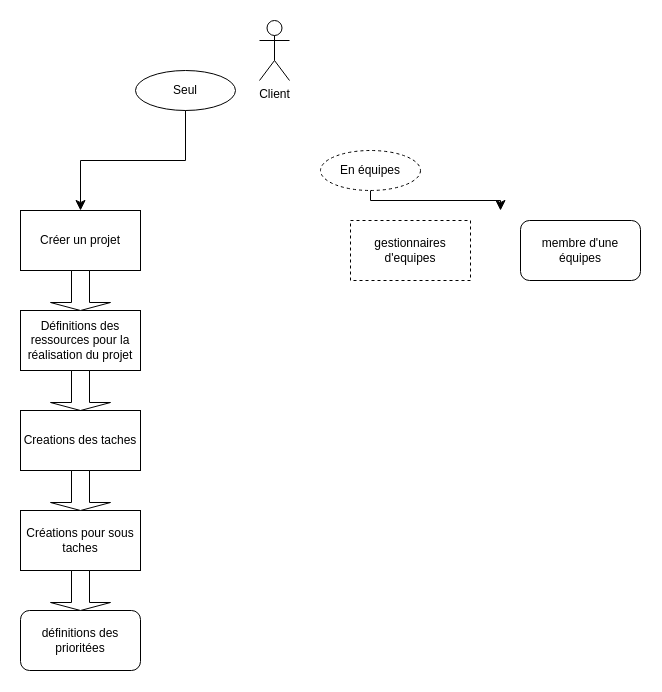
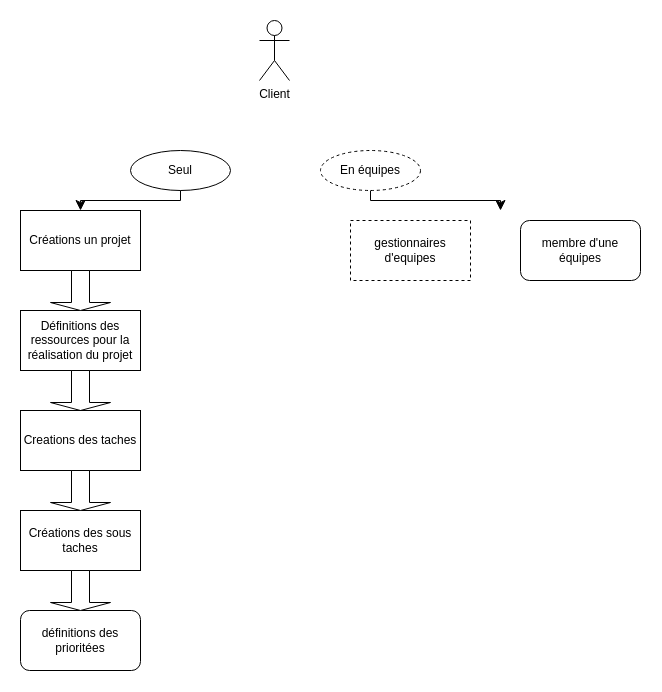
- <mxCell id="3" value="Seul" style="ellipse;whiteSpace=wrap;html=1;align=center;newEdgeStyle={&quot;edgeStyle&quot;:&quot;entityRelationEdgeStyle&quot;,&quot;startArrow&quot;:&quot;none&quot;,&quot;endArrow&quot;:&quot;none&quot;,&quot;segment&quot;:10,&quot;curved&quot;:1,&quot;sourcePerimeterSpacing&quot;:0,&quot;targetPerimeterSpacing&quot;:0};treeFolding=1;treeMoving=1;" parent="1" vertex="1"><mxGeometry x="135" y="70" width="100" height="40" as="geometry" /></mxCell>
+ <mxCell id="3" value="Seul" style="ellipse;whiteSpace=wrap;html=1;align=center;newEdgeStyle={&quot;edgeStyle&quot;:&quot;entityRelationEdgeStyle&quot;,&quot;startArrow&quot;:&quot;none&quot;,&quot;endArrow&quot;:&quot;none&quot;,&quot;segment&quot;:10,&quot;curved&quot;:1,&quot;sourcePerimeterSpacing&quot;:0,&quot;targetPerimeterSpacing&quot;:0};treeFolding=1;treeMoving=1;" parent="1" vertex="1"><mxGeometry x="130" y="150" width="100" height="40" as="geometry" /></mxCell>
- <mxCell id="7" value="Créer un projet" style="whiteSpace=wrap;html=1;align=center;treeFolding=1;treeMoving=1;newEdgeStyle={&quot;edgeStyle&quot;:&quot;elbowEdgeStyle&quot;,&quot;startArrow&quot;:&quot;none&quot;,&quot;endArrow&quot;:&quot;none&quot;};" parent="1" vertex="1"><mxGeometry x="20" y="210" width="120" height="60" as="geometry" /></mxCell>
+ <mxCell id="7" value="Créations un projet" style="whiteSpace=wrap;html=1;align=center;treeFolding=1;treeMoving=1;newEdgeStyle={&quot;edgeStyle&quot;:&quot;elbowEdgeStyle&quot;,&quot;startArrow&quot;:&quot;none&quot;,&quot;endArrow&quot;:&quot;none&quot;};" parent="1" vertex="1"><mxGeometry x="20" y="210" width="120" height="60" as="geometry" /></mxCell>
- <mxCell id="14" value="Créations pour sous taches" style="whiteSpace=wrap;html=1;align=center;treeFolding=1;treeMoving=1;newEdgeStyle={&quot;edgeStyle&quot;:&quot;elbowEdgeStyle&quot;,&quot;startArrow&quot;:&quot;none&quot;,&quot;endArrow&quot;:&quot;none&quot;};" parent="1" vertex="1"><mxGeometry x="20" y="510" width="120" height="60" as="geometry" /></mxCell>
+ <mxCell id="14" value="Créations des sous taches" style="whiteSpace=wrap;html=1;align=center;treeFolding=1;treeMoving=1;newEdgeStyle={&quot;edgeStyle&quot;:&quot;elbowEdgeStyle&quot;,&quot;startArrow&quot;:&quot;none&quot;,&quot;endArrow&quot;:&quot;none&quot;};" parent="1" vertex="1"><mxGeometry x="20" y="510" width="120" height="60" as="geometry" /></mxCell>
